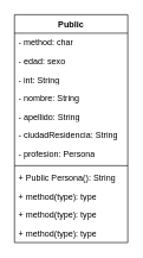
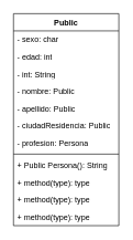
- <mxCell id="3" value="- method: char" style="text;strokeColor=none;fillColor=none;align=left;verticalAlign=top;spacingLeft=4;spacingRight=4;overflow=hidden;rotatable=0;points=[[0,0.5],[1,0.5]];portConstraint=eastwest;whiteSpace=wrap;html=1;" parent="2" vertex="1"><mxGeometry y="26" width="160" height="26" as="geometry" /></mxCell>
+ <mxCell id="3" value="- sexo: char" style="text;strokeColor=none;fillColor=none;align=left;verticalAlign=top;spacingLeft=4;spacingRight=4;overflow=hidden;rotatable=0;points=[[0,0.5],[1,0.5]];portConstraint=eastwest;whiteSpace=wrap;html=1;" parent="2" vertex="1"><mxGeometry y="26" width="160" height="26" as="geometry" /></mxCell>
- <mxCell id="4" value="- edad: sexo" style="text;strokeColor=none;fillColor=none;align=left;verticalAlign=top;spacingLeft=4;spacingRight=4;overflow=hidden;rotatable=0;points=[[0,0.5],[1,0.5]];portConstraint=eastwest;whiteSpace=wrap;html=1;" parent="2" vertex="1"><mxGeometry y="52" width="160" height="26" as="geometry" /></mxCell>
+ <mxCell id="4" value="- edad: int" style="text;strokeColor=none;fillColor=none;align=left;verticalAlign=top;spacingLeft=4;spacingRight=4;overflow=hidden;rotatable=0;points=[[0,0.5],[1,0.5]];portConstraint=eastwest;whiteSpace=wrap;html=1;" parent="2" vertex="1"><mxGeometry y="52" width="160" height="26" as="geometry" /></mxCell>
- <mxCell id="6" value="- nombre: String" style="text;strokeColor=none;fillColor=none;align=left;verticalAlign=top;spacingLeft=4;spacingRight=4;overflow=hidden;rotatable=0;points=[[0,0.5],[1,0.5]];portConstraint=eastwest;whiteSpace=wrap;html=1;" parent="2" vertex="1"><mxGeometry y="104" width="160" height="26" as="geometry" /></mxCell>
+ <mxCell id="6" value="- nombre: Public" style="text;strokeColor=none;fillColor=none;align=left;verticalAlign=top;spacingLeft=4;spacingRight=4;overflow=hidden;rotatable=0;points=[[0,0.5],[1,0.5]];portConstraint=eastwest;whiteSpace=wrap;html=1;" parent="2" vertex="1"><mxGeometry y="104" width="160" height="26" as="geometry" /></mxCell>
- <mxCell id="7" value="- apellido: String" style="text;strokeColor=none;fillColor=none;align=left;verticalAlign=top;spacingLeft=4;spacingRight=4;overflow=hidden;rotatable=0;points=[[0,0.5],[1,0.5]];portConstraint=eastwest;whiteSpace=wrap;html=1;" parent="2" vertex="1"><mxGeometry y="130" width="160" height="26" as="geometry" /></mxCell>
+ <mxCell id="7" value="- apellido: Public" style="text;strokeColor=none;fillColor=none;align=left;verticalAlign=top;spacingLeft=4;spacingRight=4;overflow=hidden;rotatable=0;points=[[0,0.5],[1,0.5]];portConstraint=eastwest;whiteSpace=wrap;html=1;" parent="2" vertex="1"><mxGeometry y="130" width="160" height="26" as="geometry" /></mxCell>
- <mxCell id="8" value="- ciudadResidencia: String" style="text;strokeColor=none;fillColor=none;align=left;verticalAlign=top;spacingLeft=4;spacingRight=4;overflow=hidden;rotatable=0;points=[[0,0.5],[1,0.5]];portConstraint=eastwest;whiteSpace=wrap;html=1;" parent="2" vertex="1"><mxGeometry y="156" width="160" height="26" as="geometry" /></mxCell>
+ <mxCell id="8" value="- ciudadResidencia: Public" style="text;strokeColor=none;fillColor=none;align=left;verticalAlign=top;spacingLeft=4;spacingRight=4;overflow=hidden;rotatable=0;points=[[0,0.5],[1,0.5]];portConstraint=eastwest;whiteSpace=wrap;html=1;" parent="2" vertex="1"><mxGeometry y="156" width="160" height="26" as="geometry" /></mxCell>
